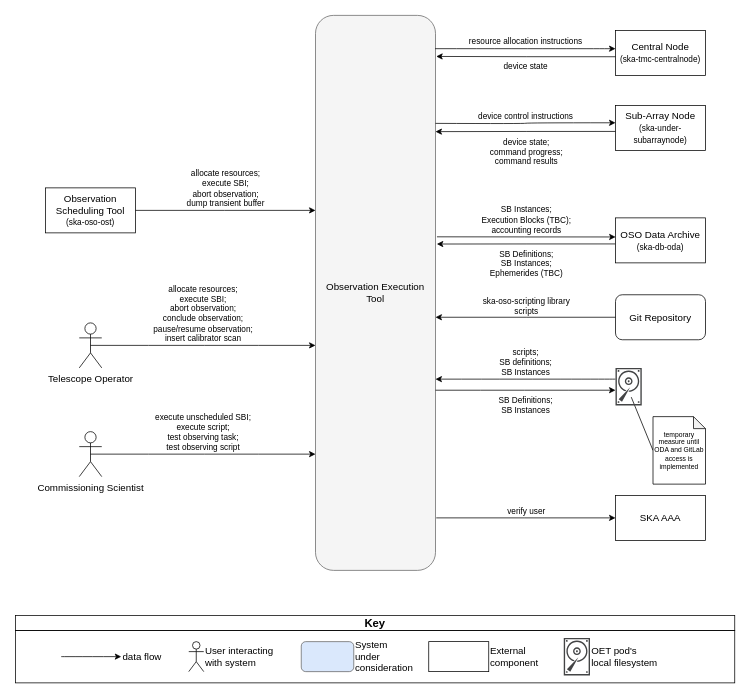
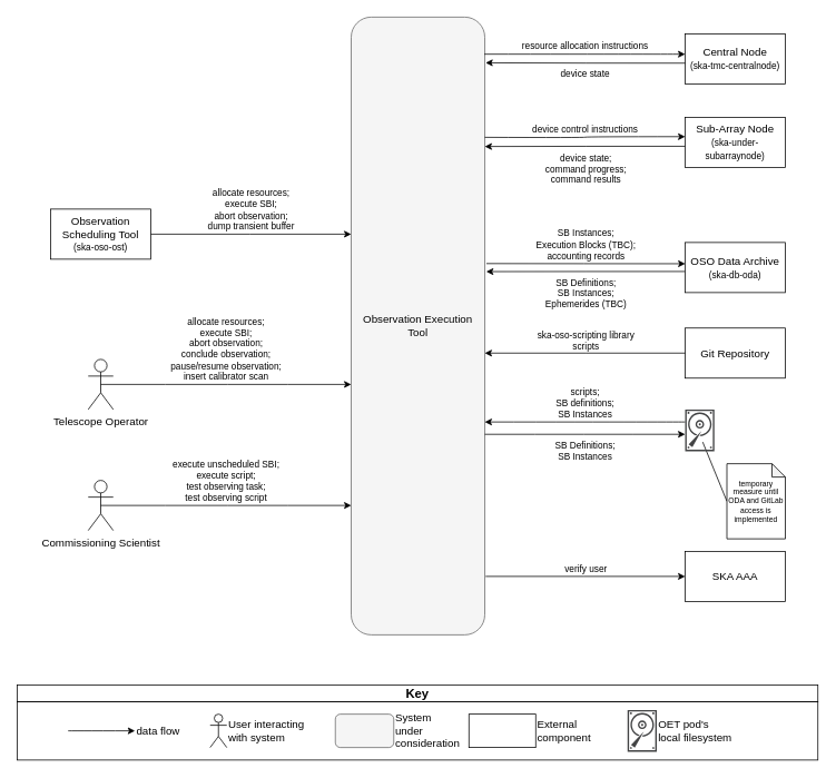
- <mxCell id="27" value="Git Repository" style="whiteSpace=wrap;html=1;labelBackgroundColor=none;strokeColor=#000000;strokeWidth=1;fillColor=none;fontSize=13;fontColor=#000000;align=center;rounded=1;" parent="1" vertex="1"><mxGeometry x="820" y="392.5" width="120" height="60" as="geometry" /></mxCell>
+ <mxCell id="27" value="Git Repository" style="rounded=0;whiteSpace=wrap;html=1;labelBackgroundColor=none;strokeColor=#000000;strokeWidth=1;fillColor=none;fontSize=13;fontColor=#000000;align=center;" parent="1" vertex="1"><mxGeometry x="820" y="392.5" width="120" height="60" as="geometry" /></mxCell>
- <mxCell id="17" value="System under consideration" style="rounded=1;whiteSpace=wrap;html=1;labelBackgroundColor=none;strokeColor=#666666;strokeWidth=1;fillColor=#dae8fc;fontSize=13;fontColor=#000000;align=left;labelPosition=right;verticalLabelPosition=middle;verticalAlign=middle;" parent="1" vertex="1"><mxGeometry x="401" y="855" width="70" height="40" as="geometry" /></mxCell>
+ <mxCell id="17" value="System under consideration" style="rounded=1;whiteSpace=wrap;html=1;labelBackgroundColor=none;strokeColor=#666666;strokeWidth=1;fillColor=#f5f5f5;fontSize=13;fontColor=#000000;align=left;labelPosition=right;verticalLabelPosition=middle;verticalAlign=middle;" parent="1" vertex="1"><mxGeometry x="401" y="855" width="70" height="40" as="geometry" /></mxCell>
- <mxCell id="16" value="External component" style="rounded=0;whiteSpace=wrap;html=1;labelBackgroundColor=none;strokeColor=#000000;strokeWidth=1;fillColor=none;fontSize=13;fontColor=#000000;align=left;labelPosition=right;verticalLabelPosition=middle;verticalAlign=middle;" parent="1" vertex="1"><mxGeometry x="571" y="855" width="80" height="40" as="geometry" /></mxCell>
+ <mxCell id="16" value="External component" style="rounded=0;whiteSpace=wrap;html=1;labelBackgroundColor=none;strokeColor=#000000;strokeWidth=1;fillColor=none;fontSize=13;fontColor=#000000;align=left;labelPosition=right;verticalLabelPosition=middle;verticalAlign=middle;" parent="1" vertex="1"><mxGeometry x="561" y="855" width="80" height="40" as="geometry" /></mxCell>
